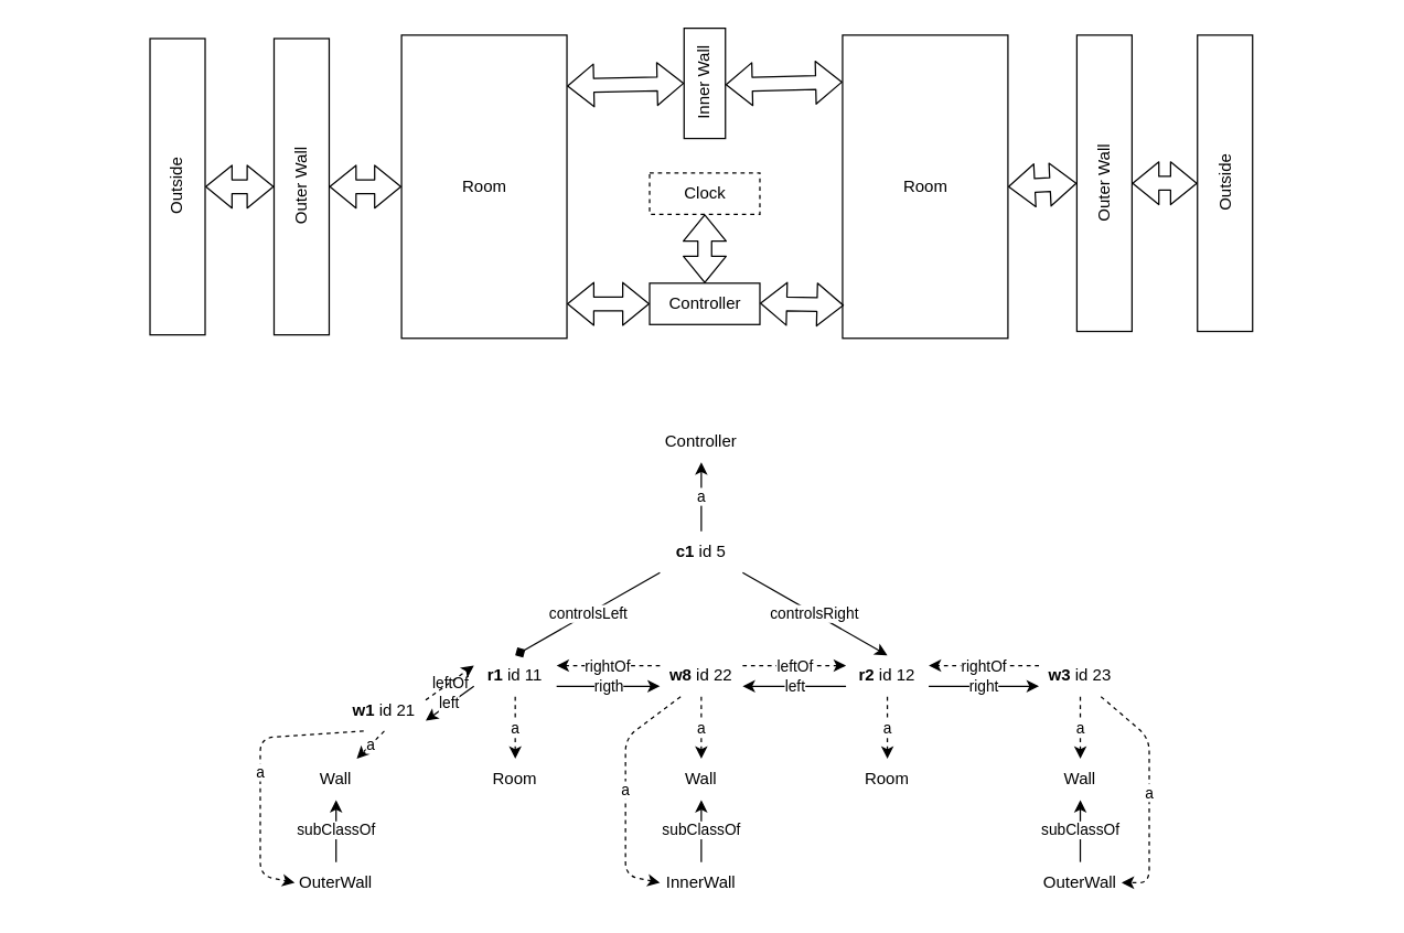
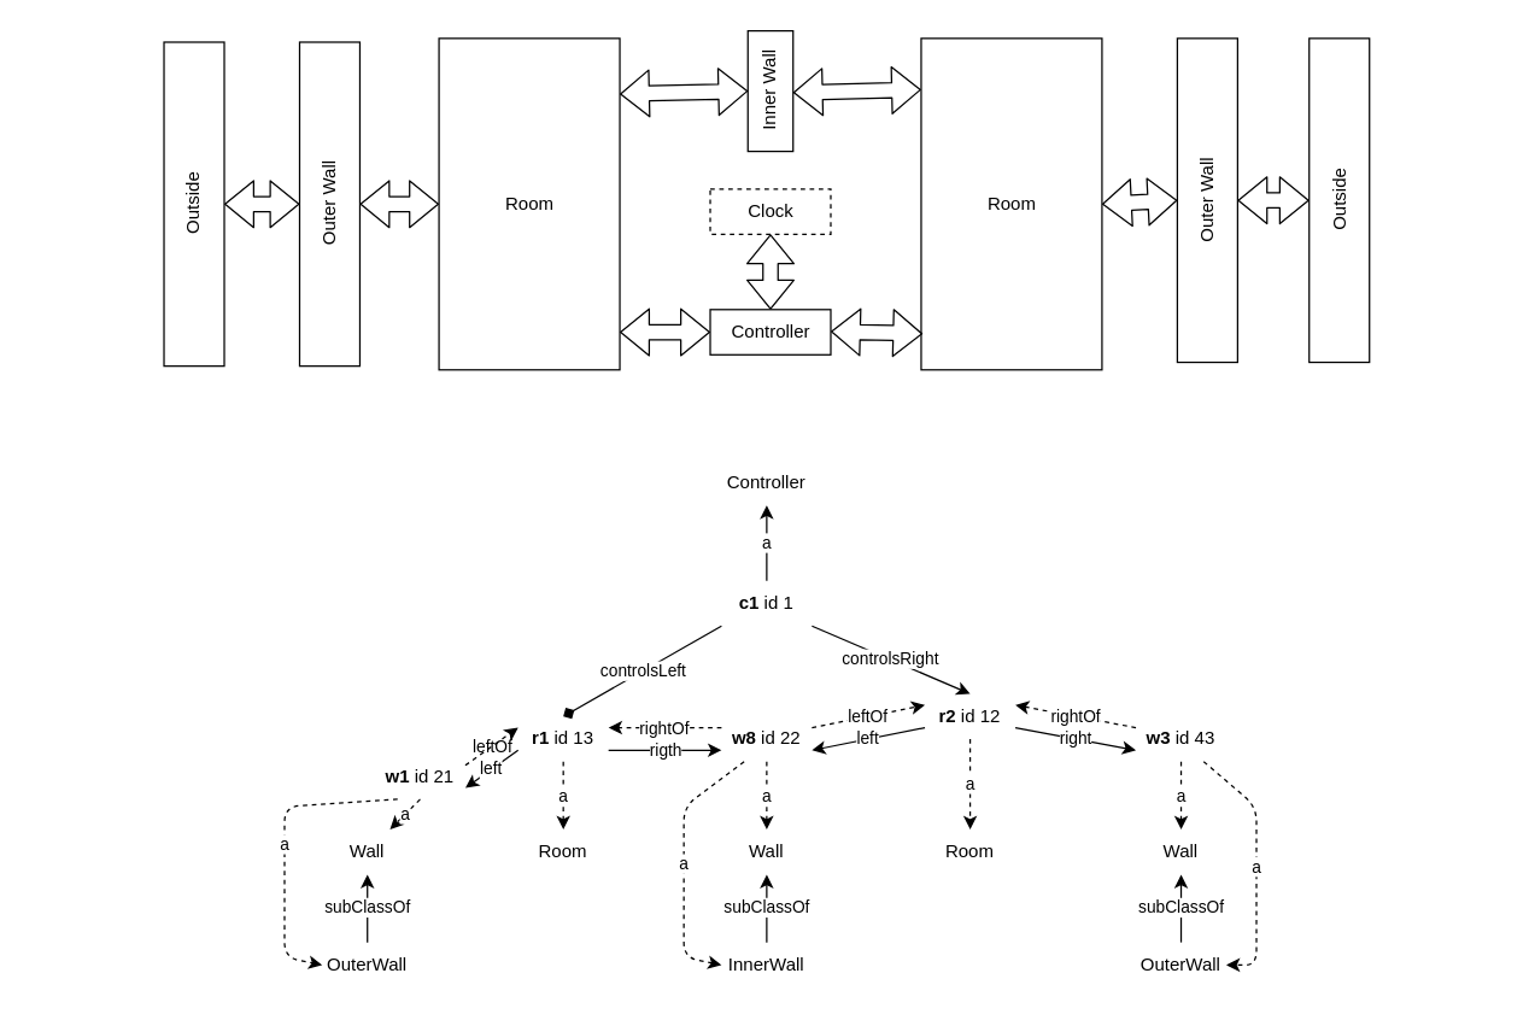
- <mxCell id="5" value="&lt;b&gt;c1&lt;/b&gt; id 5" style="text;html=1;strokeColor=none;fillColor=none;align=center;verticalAlign=middle;whiteSpace=wrap;rounded=0;" parent="2" vertex="1"><mxGeometry x="290" y="80" width="60" height="30" as="geometry" /></mxCell>
+ <mxCell id="5" value="&lt;b&gt;c1&lt;/b&gt; id 1" style="text;html=1;strokeColor=none;fillColor=none;align=center;verticalAlign=middle;whiteSpace=wrap;rounded=0;" parent="2" vertex="1"><mxGeometry x="290" y="80" width="60" height="30" as="geometry" /></mxCell>
- <mxCell id="8" value="&lt;b&gt;r1&lt;/b&gt; id 11" style="text;html=1;strokeColor=none;fillColor=none;align=center;verticalAlign=middle;whiteSpace=wrap;rounded=0;" parent="2" vertex="1"><mxGeometry x="155" y="170" width="60" height="30" as="geometry" /></mxCell>
+ <mxCell id="8" value="&lt;b&gt;r1&lt;/b&gt; id 13" style="text;html=1;strokeColor=none;fillColor=none;align=center;verticalAlign=middle;whiteSpace=wrap;rounded=0;" parent="2" vertex="1"><mxGeometry x="155" y="170" width="60" height="30" as="geometry" /></mxCell>
- <mxCell id="9" value="&lt;b&gt;r2&lt;/b&gt;&amp;nbsp;id 12" style="text;html=1;strokeColor=none;fillColor=none;align=center;verticalAlign=middle;whiteSpace=wrap;rounded=0;" parent="2" vertex="1"><mxGeometry x="425" y="170" width="60" height="30" as="geometry" /></mxCell>
+ <mxCell id="9" value="&lt;b&gt;r2&lt;/b&gt;&amp;nbsp;id 12" style="text;html=1;strokeColor=none;fillColor=none;align=center;verticalAlign=middle;whiteSpace=wrap;rounded=0;" parent="2" vertex="1"><mxGeometry x="425" y="155" width="60" height="30" as="geometry" /></mxCell>
- <mxCell id="25" value="&lt;b&gt;w3&lt;/b&gt;&amp;nbsp;id 23" style="text;html=1;strokeColor=none;fillColor=none;align=center;verticalAlign=middle;whiteSpace=wrap;rounded=0;" parent="2" vertex="1"><mxGeometry x="565" y="170" width="60" height="30" as="geometry" /></mxCell>
+ <mxCell id="25" value="&lt;b&gt;w3&lt;/b&gt;&amp;nbsp;id 43" style="text;html=1;strokeColor=none;fillColor=none;align=center;verticalAlign=middle;whiteSpace=wrap;rounded=0;" parent="2" vertex="1"><mxGeometry x="565" y="170" width="60" height="30" as="geometry" /></mxCell>
